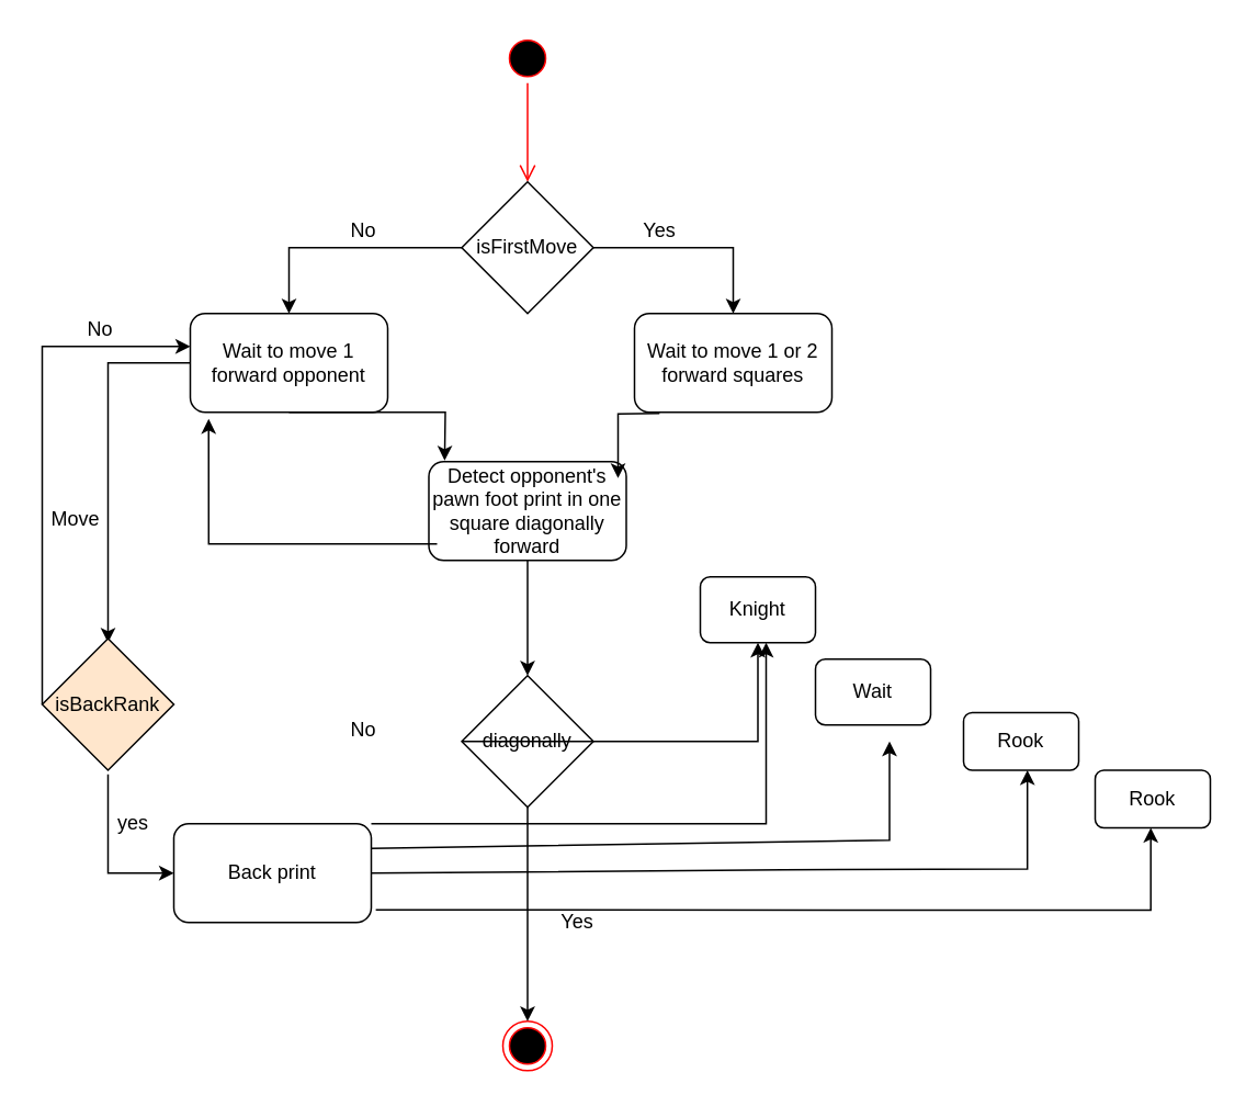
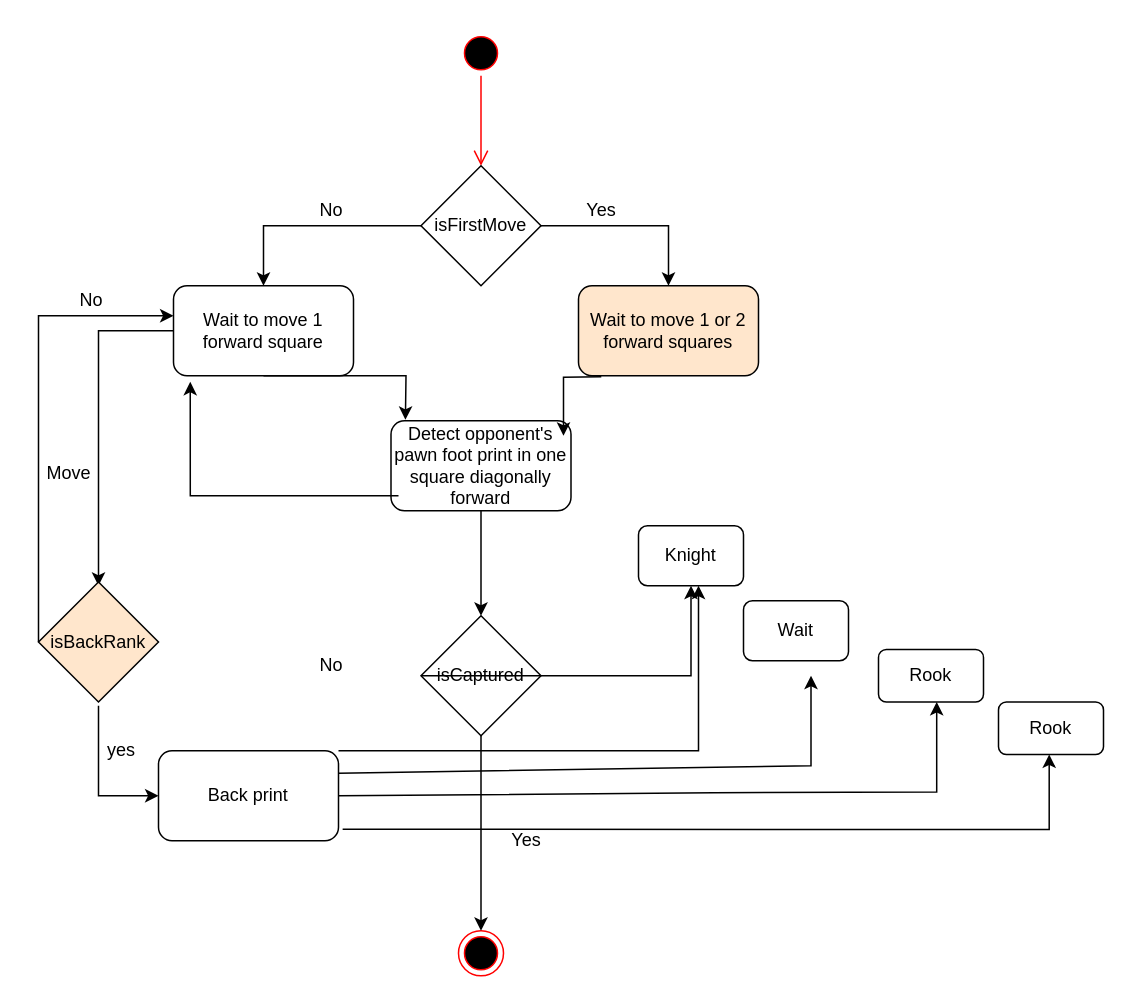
- <mxCell id="9" value="Wait to move 1 forward opponent" style="rounded=1;whiteSpace=wrap;html=1;" parent="1" vertex="1"><mxGeometry x="115" y="190" width="120" height="60" as="geometry" /></mxCell>
+ <mxCell id="9" value="Wait to move 1 forward square" style="rounded=1;whiteSpace=wrap;html=1;" parent="1" vertex="1"><mxGeometry x="115" y="190" width="120" height="60" as="geometry" /></mxCell>
- <mxCell id="10" value="Wait to move 1 or 2 forward squares" style="rounded=1;whiteSpace=wrap;html=1;" parent="1" vertex="1"><mxGeometry x="385" y="190" width="120" height="60" as="geometry" /></mxCell>
+ <mxCell id="10" value="Wait to move 1 or 2 forward squares" style="rounded=1;whiteSpace=wrap;html=1;fillColor=#ffe6cc;" parent="1" vertex="1"><mxGeometry x="385" y="190" width="120" height="60" as="geometry" /></mxCell>
- <mxCell id="18" value="diagonally" style="rhombus;whiteSpace=wrap;html=1;" parent="1" vertex="1"><mxGeometry x="280" y="410" width="80" height="80" as="geometry" /></mxCell>
+ <mxCell id="18" value="isCaptured" style="rhombus;whiteSpace=wrap;html=1;" parent="1" vertex="1"><mxGeometry x="280" y="410" width="80" height="80" as="geometry" /></mxCell>
